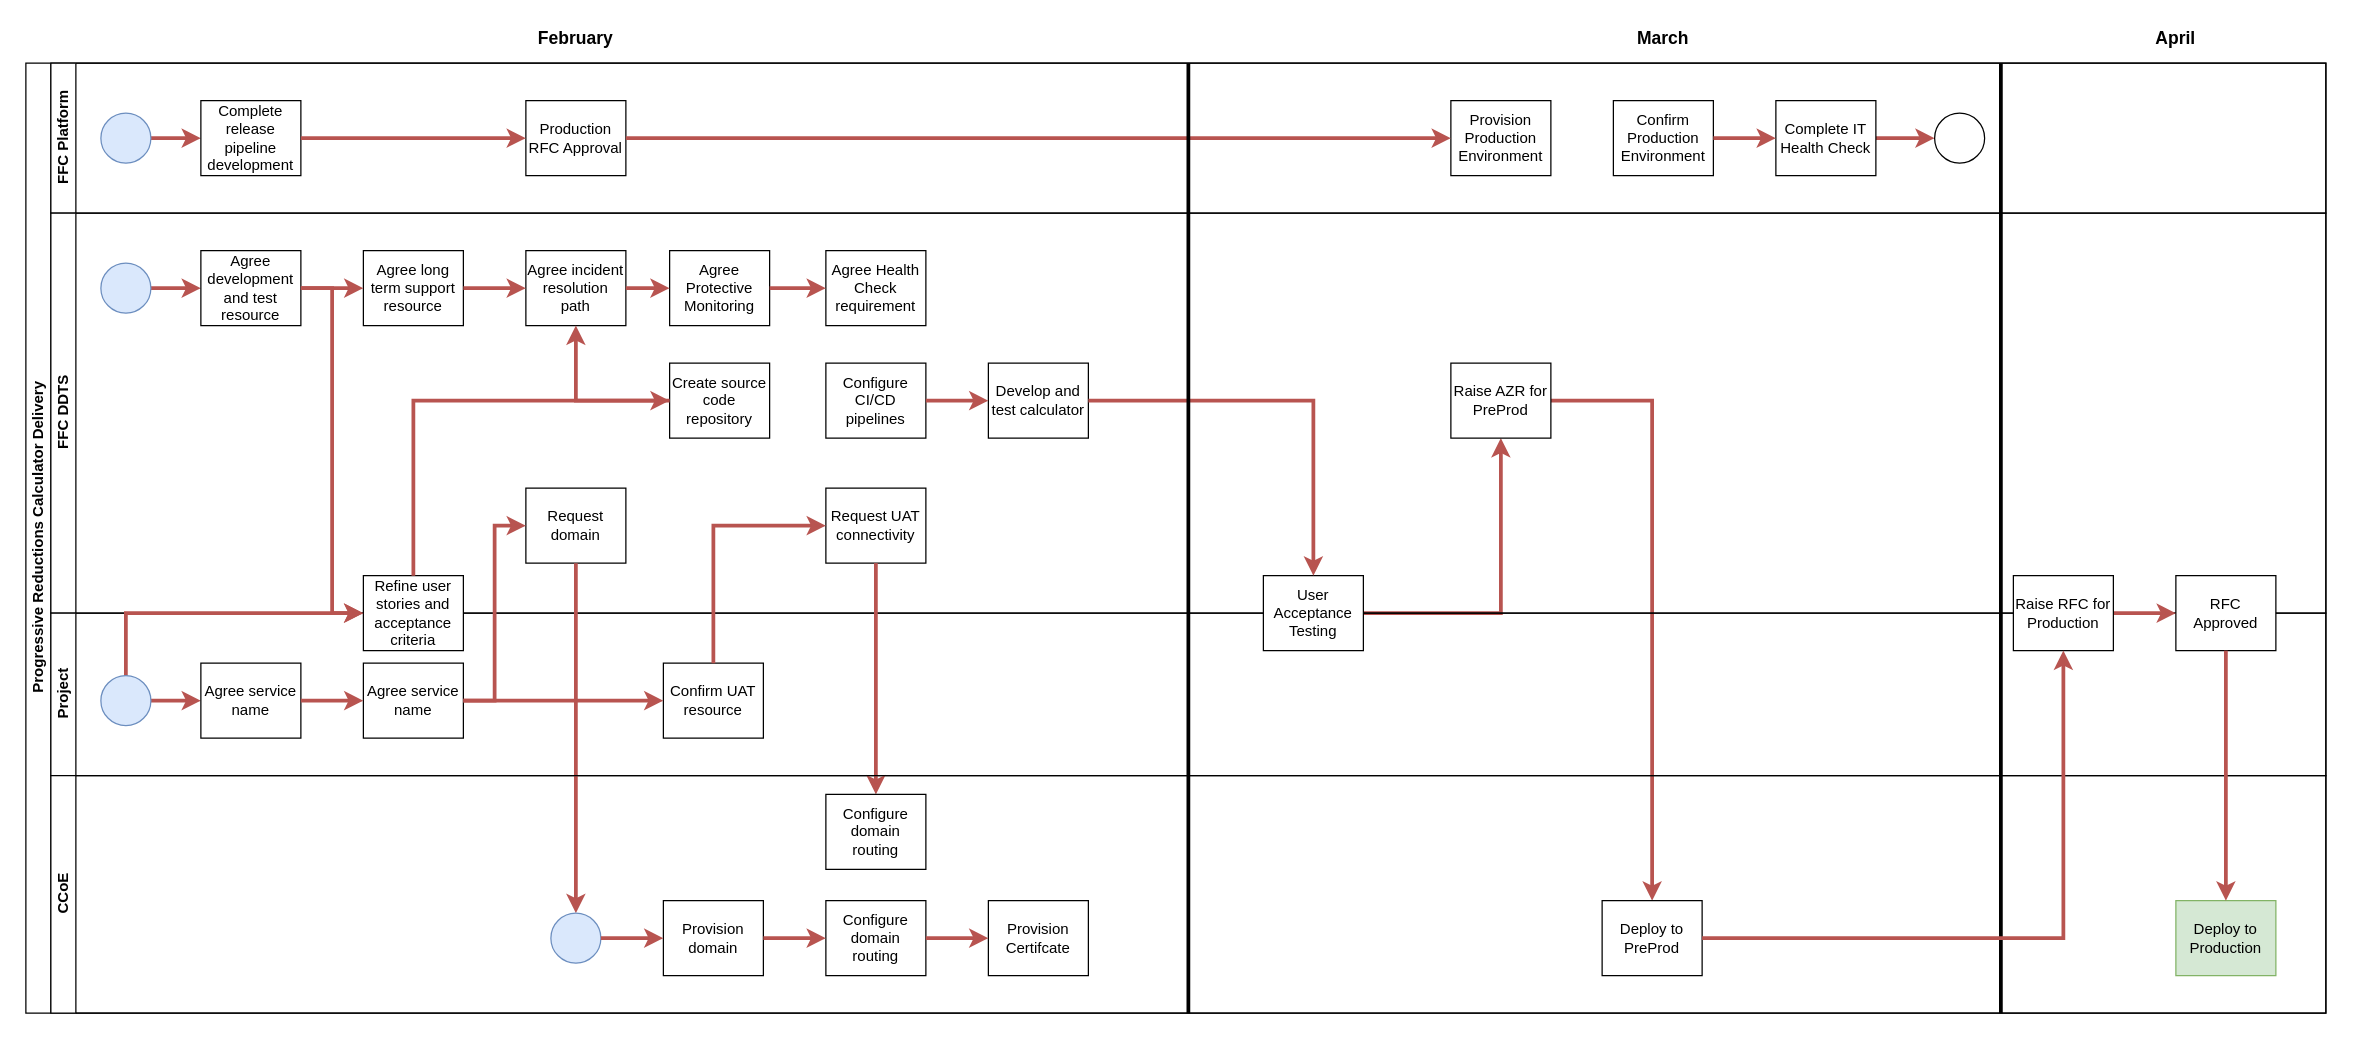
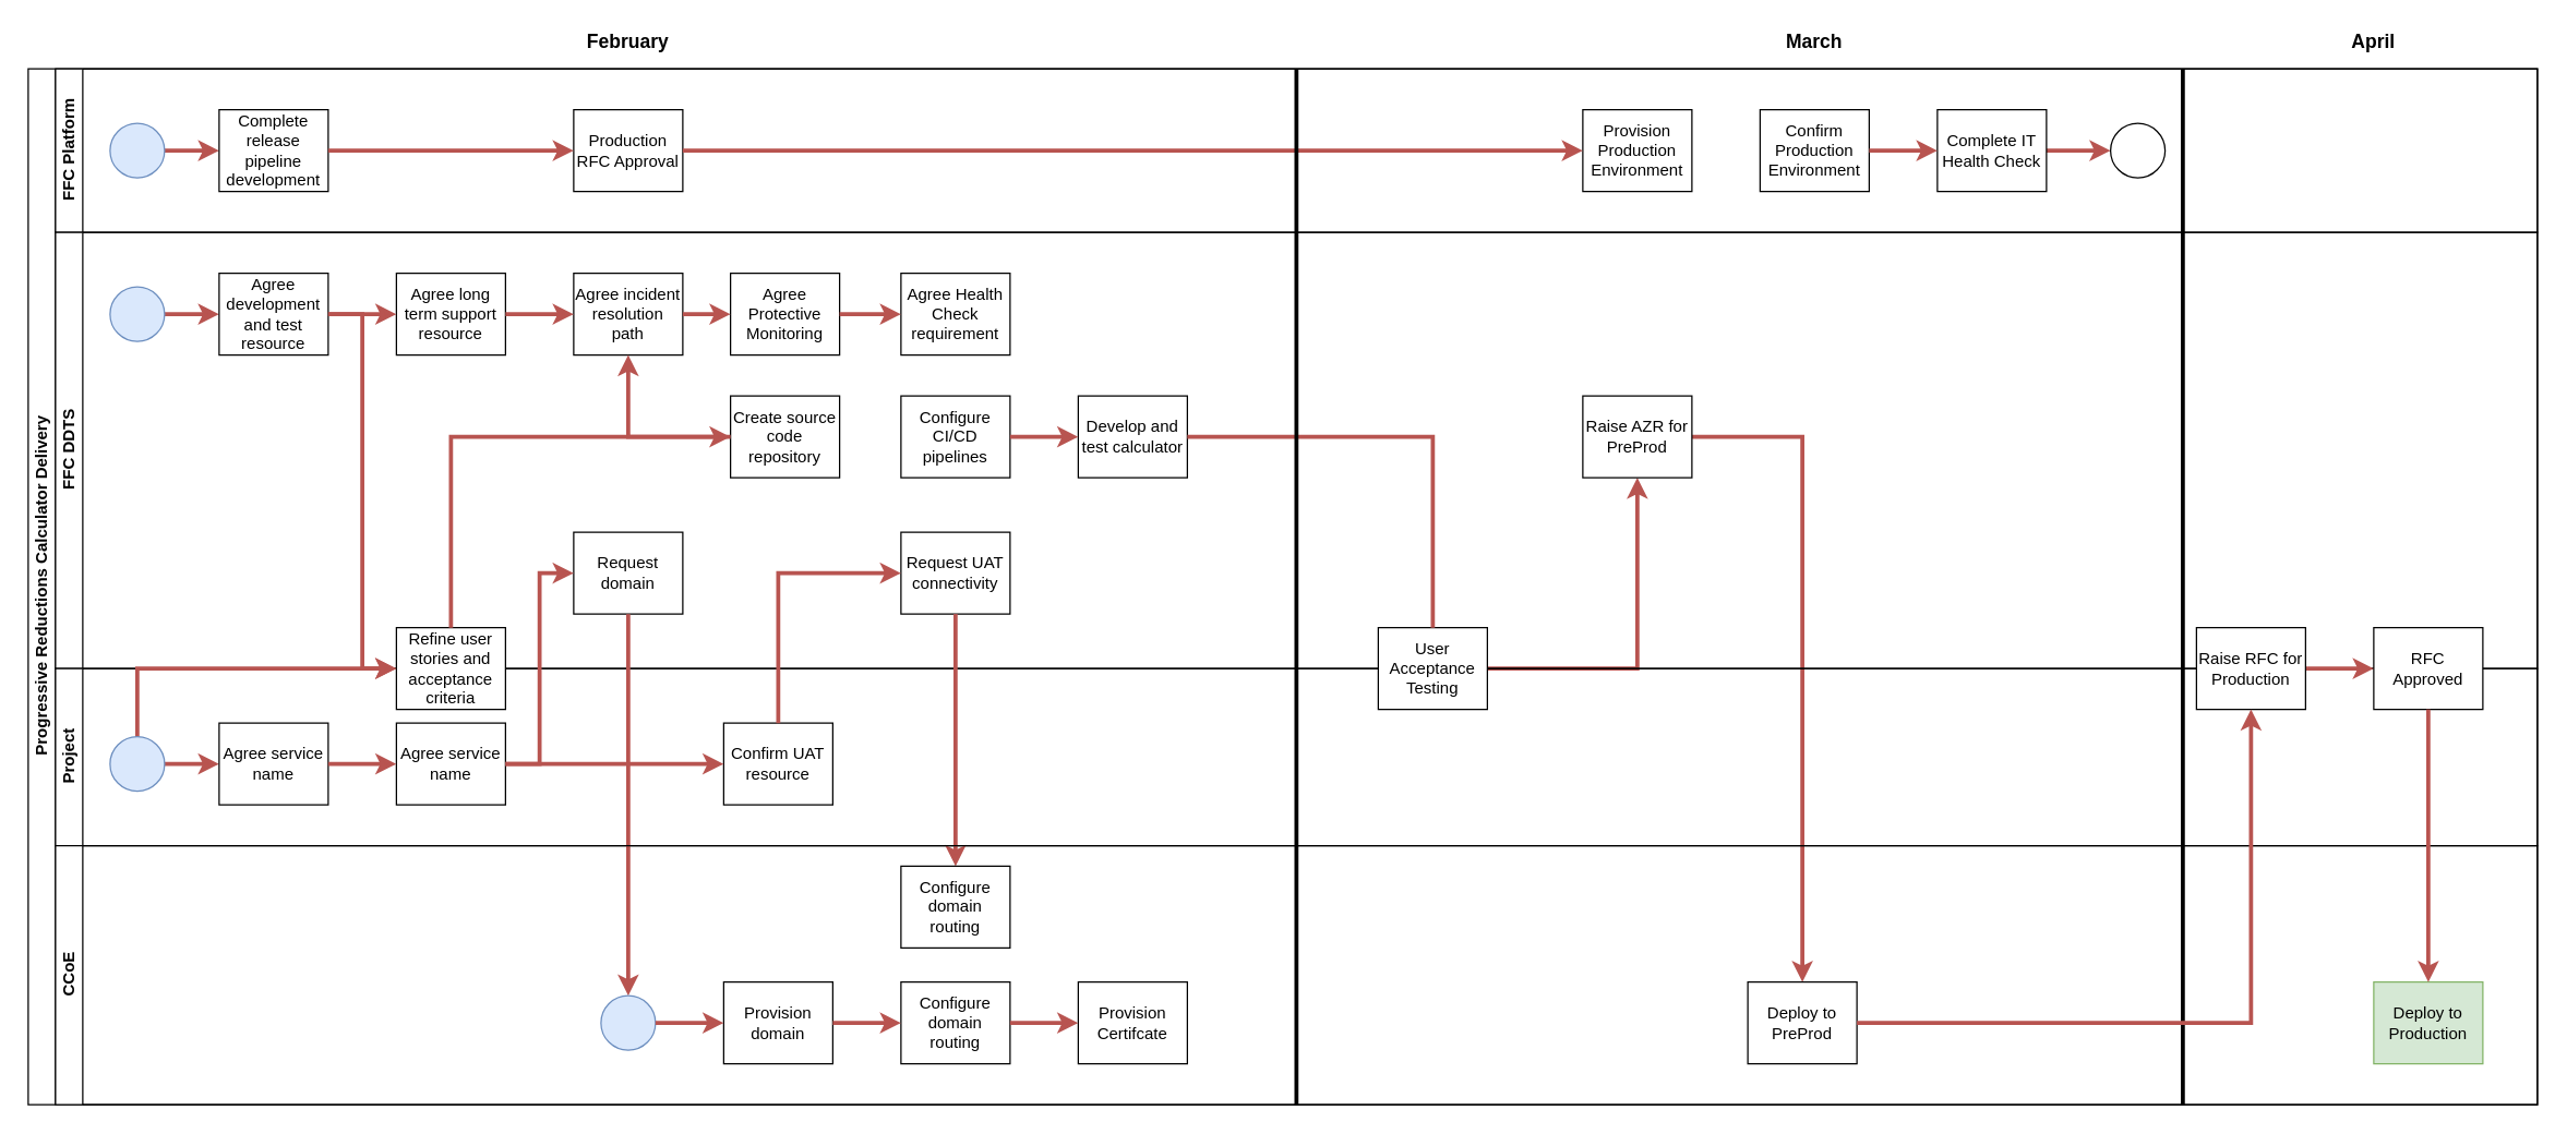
- <mxCell id="56" value="" style="edgeStyle=orthogonalEdgeStyle;rounded=0;orthogonalLoop=1;jettySize=auto;html=1;strokeWidth=3;fillColor=#f8cecc;strokeColor=#b85450;" edge="1" parent="2" source="30" target="48"><mxGeometry relative="1" as="geometry" /></mxCell>
+ <mxCell id="56" value="" style="edgeStyle=orthogonalEdgeStyle;rounded=0;orthogonalLoop=1;jettySize=auto;html=1;strokeWidth=3;fillColor=#f8cecc;strokeColor=#b85450;endArrow=none;" edge="1" parent="2" source="30" target="48"><mxGeometry relative="1" as="geometry" /></mxCell>
